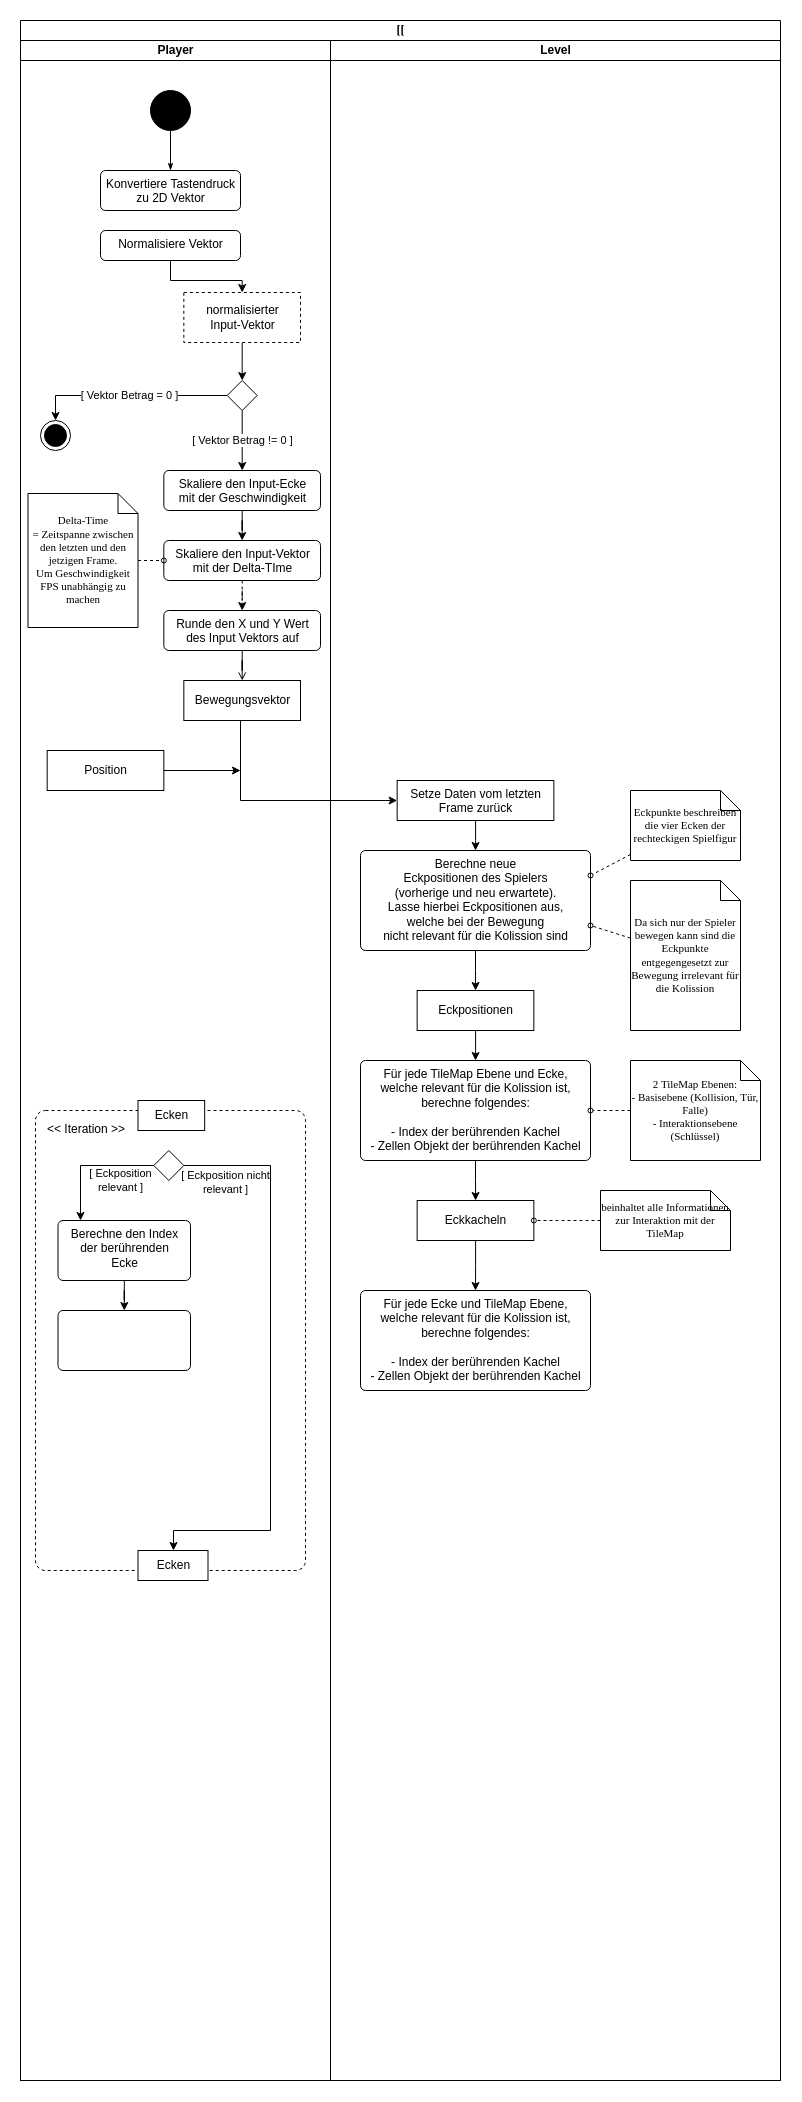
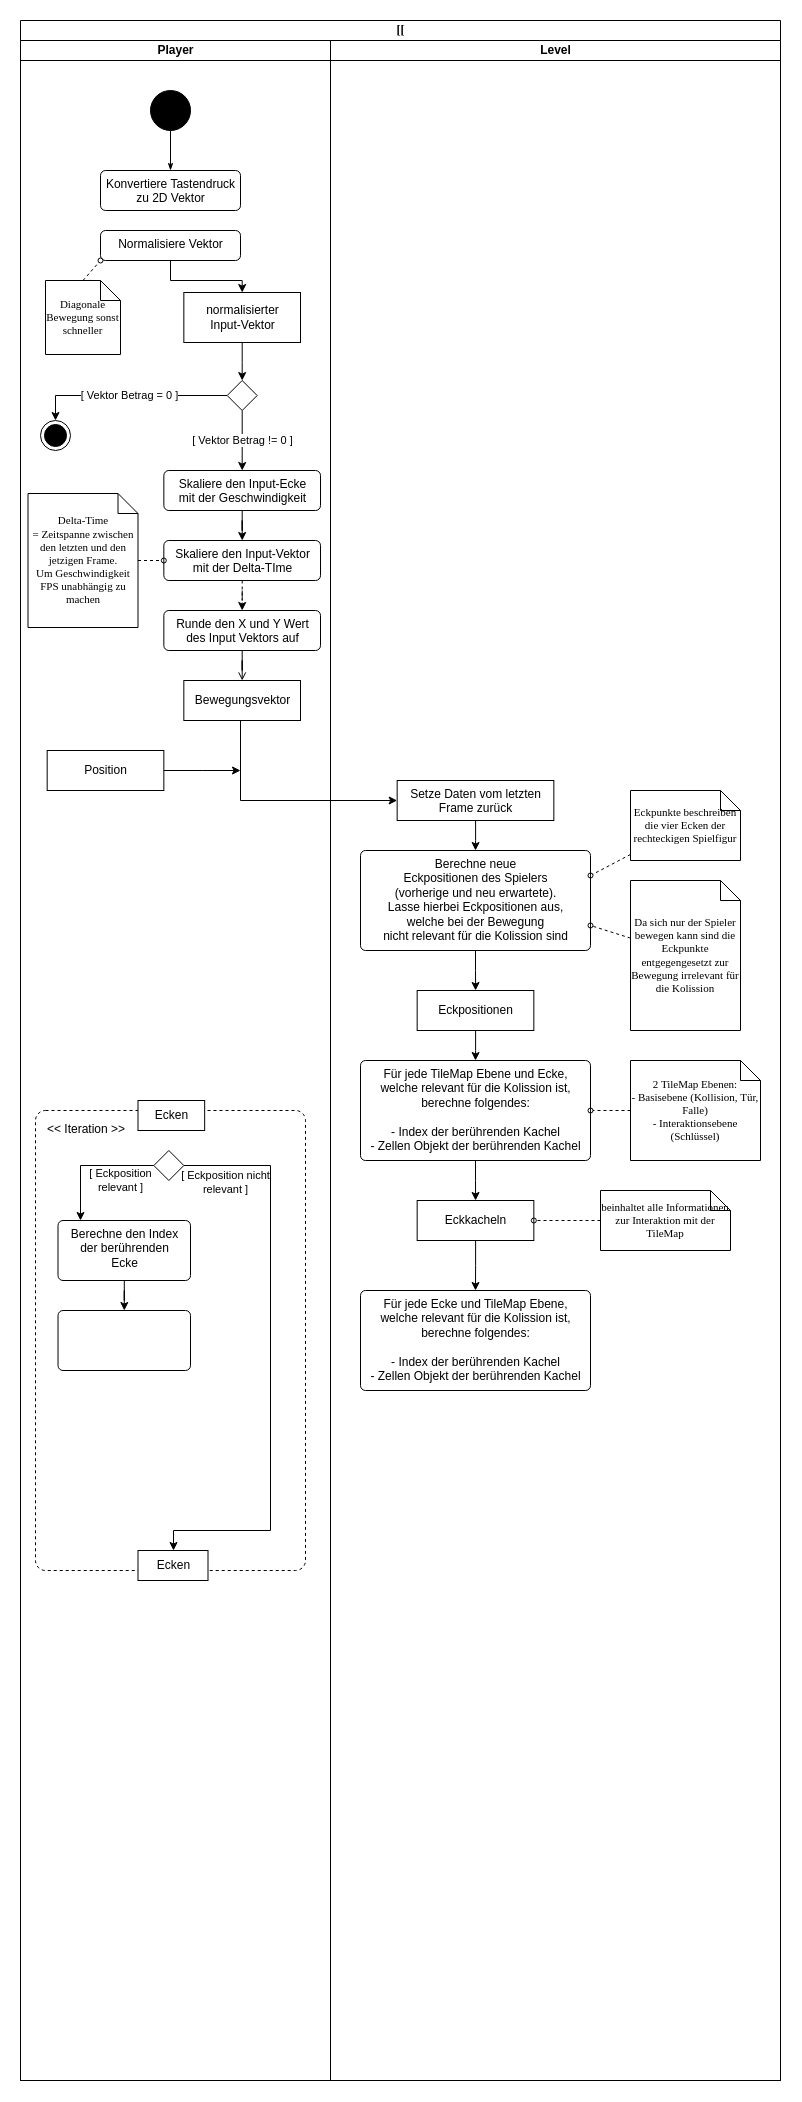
+ <mxCell id="11" style="edgeStyle=none;rounded=0;html=1;dashed=1;labelBackgroundColor=none;startArrow=none;startFill=0;startSize=5;endArrow=oval;endFill=0;endSize=5;jettySize=auto;orthogonalLoop=1;strokeWidth=1;fontFamily=Verdana;fontSize=12;entryX=0;entryY=1;entryDx=0;entryDy=0;exitX=0.5;exitY=0;exitDx=0;exitDy=0;exitPerimeter=0;" parent="4" source="10" target="9" edge="1"><mxGeometry relative="1" as="geometry"><mxPoint x="175" y="471.152" as="sourcePoint" /><mxPoint x="100" y="439.998" as="targetPoint" /></mxGeometry></mxCell>
+ <mxCell id="10" value="Diagonale&lt;br style=&quot;font-size: 11px;&quot;&gt;Bewegung sonst schneller" style="shape=note;whiteSpace=wrap;html=1;rounded=0;shadow=0;comic=0;labelBackgroundColor=none;strokeWidth=1;fontFamily=Verdana;fontSize=11;align=center;size=20;" parent="4" vertex="1"><mxGeometry x="25" y="240" width="75" height="74" as="geometry" /></mxCell>
- <mxCell id="13" value="&lt;div&gt;normalisierter &lt;br&gt;&lt;/div&gt;&lt;div&gt;Input-Vektor&lt;br&gt;&lt;/div&gt;" style="html=1;align=center;verticalAlign=middle;rounded=0;absoluteArcSize=1;arcSize=10;dashed=1;" parent="4" vertex="1"><mxGeometry x="163.34" y="252" width="116.67" height="50" as="geometry" /></mxCell>
+ <mxCell id="13" value="&lt;div&gt;normalisierter &lt;br&gt;&lt;/div&gt;&lt;div&gt;Input-Vektor&lt;br&gt;&lt;/div&gt;" style="html=1;align=center;verticalAlign=middle;rounded=0;absoluteArcSize=1;arcSize=10;dashed=0;" parent="4" vertex="1"><mxGeometry x="163.34" y="252" width="116.67" height="50" as="geometry" /></mxCell>
